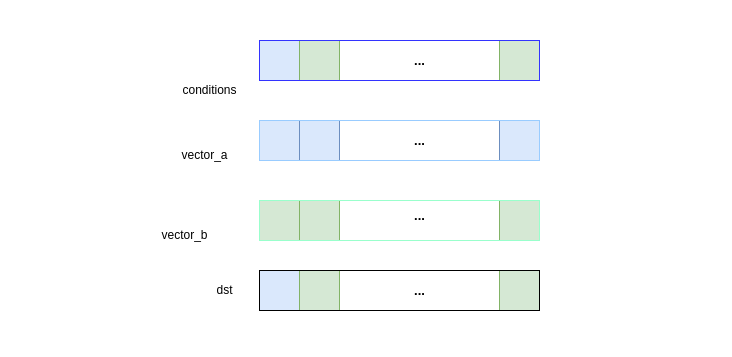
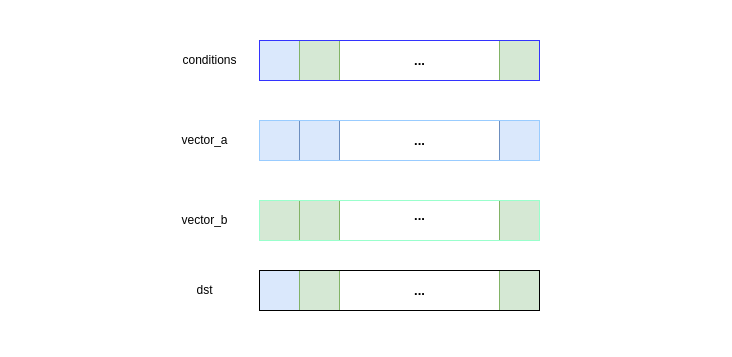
- <mxCell id="4" value="conditions" style="text;html=1;align=center;verticalAlign=middle;resizable=0;points=[];autosize=1;strokeColor=none;fillColor=none;" vertex="1" parent="1"><mxGeometry x="169" y="75" width="80" height="30" as="geometry" /></mxCell>
+ <mxCell id="4" value="conditions" style="text;html=1;align=center;verticalAlign=middle;resizable=0;points=[];autosize=1;strokeColor=none;fillColor=none;" vertex="1" parent="1"><mxGeometry x="169" y="45" width="80" height="30" as="geometry" /></mxCell>
- <mxCell id="12" value="vector_a" style="text;html=1;align=center;verticalAlign=middle;resizable=0;points=[];autosize=1;strokeColor=none;fillColor=none;" vertex="1" parent="1"><mxGeometry x="169" y="140" width="70" height="30" as="geometry" /></mxCell>
+ <mxCell id="12" value="vector_a" style="text;html=1;align=center;verticalAlign=middle;resizable=0;points=[];autosize=1;strokeColor=none;fillColor=none;" vertex="1" parent="1"><mxGeometry x="169" y="125" width="70" height="30" as="geometry" /></mxCell>
- <mxCell id="13" value="vector_b" style="text;html=1;align=center;verticalAlign=middle;resizable=0;points=[];autosize=1;strokeColor=none;fillColor=none;" vertex="1" parent="1"><mxGeometry x="149" y="220" width="70" height="30" as="geometry" /></mxCell>
+ <mxCell id="13" value="vector_b" style="text;html=1;align=center;verticalAlign=middle;resizable=0;points=[];autosize=1;strokeColor=none;fillColor=none;" vertex="1" parent="1"><mxGeometry x="169" y="205" width="70" height="30" as="geometry" /></mxCell>
- <mxCell id="17" value="dst" style="text;html=1;align=center;verticalAlign=middle;resizable=0;points=[];autosize=1;strokeColor=none;fillColor=none;" vertex="1" parent="1"><mxGeometry x="204" y="275" width="40" height="30" as="geometry" /></mxCell>
+ <mxCell id="17" value="dst" style="text;html=1;align=center;verticalAlign=middle;resizable=0;points=[];autosize=1;strokeColor=none;fillColor=none;" vertex="1" parent="1"><mxGeometry x="184" y="275" width="40" height="30" as="geometry" /></mxCell>
